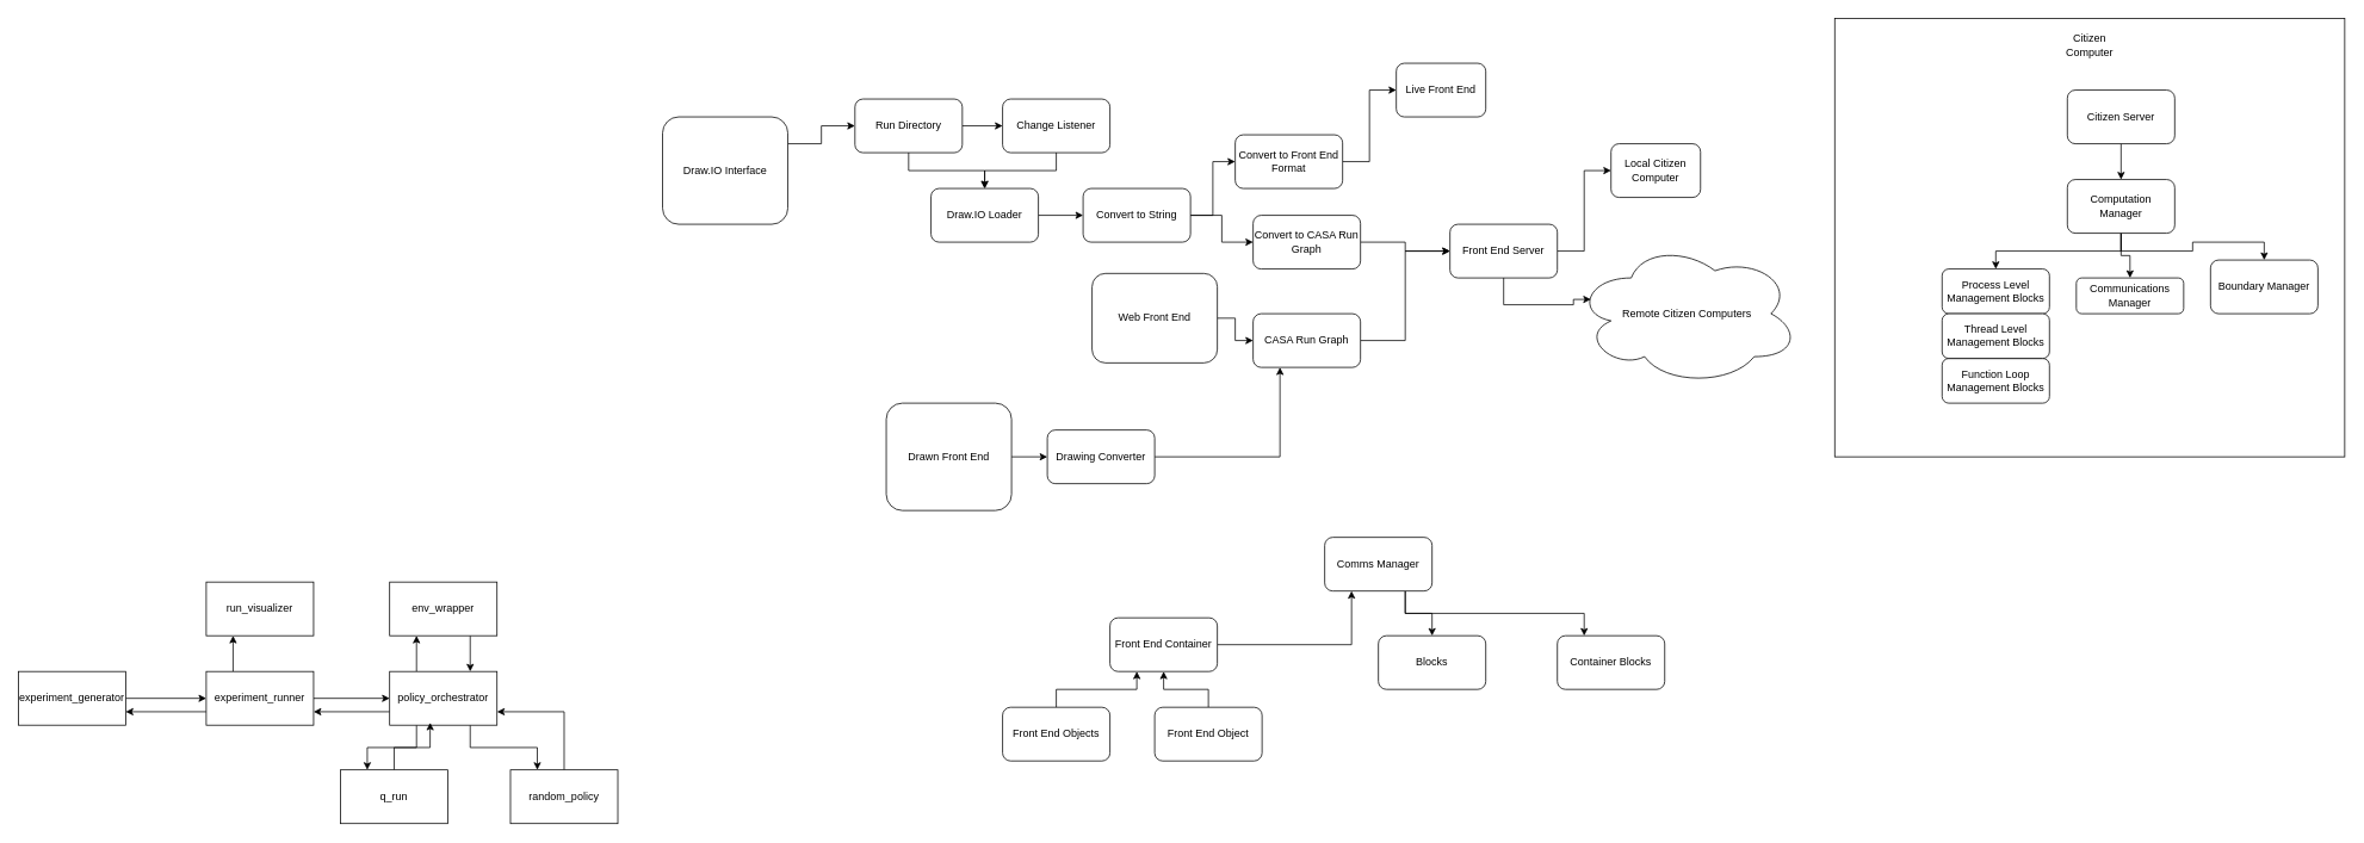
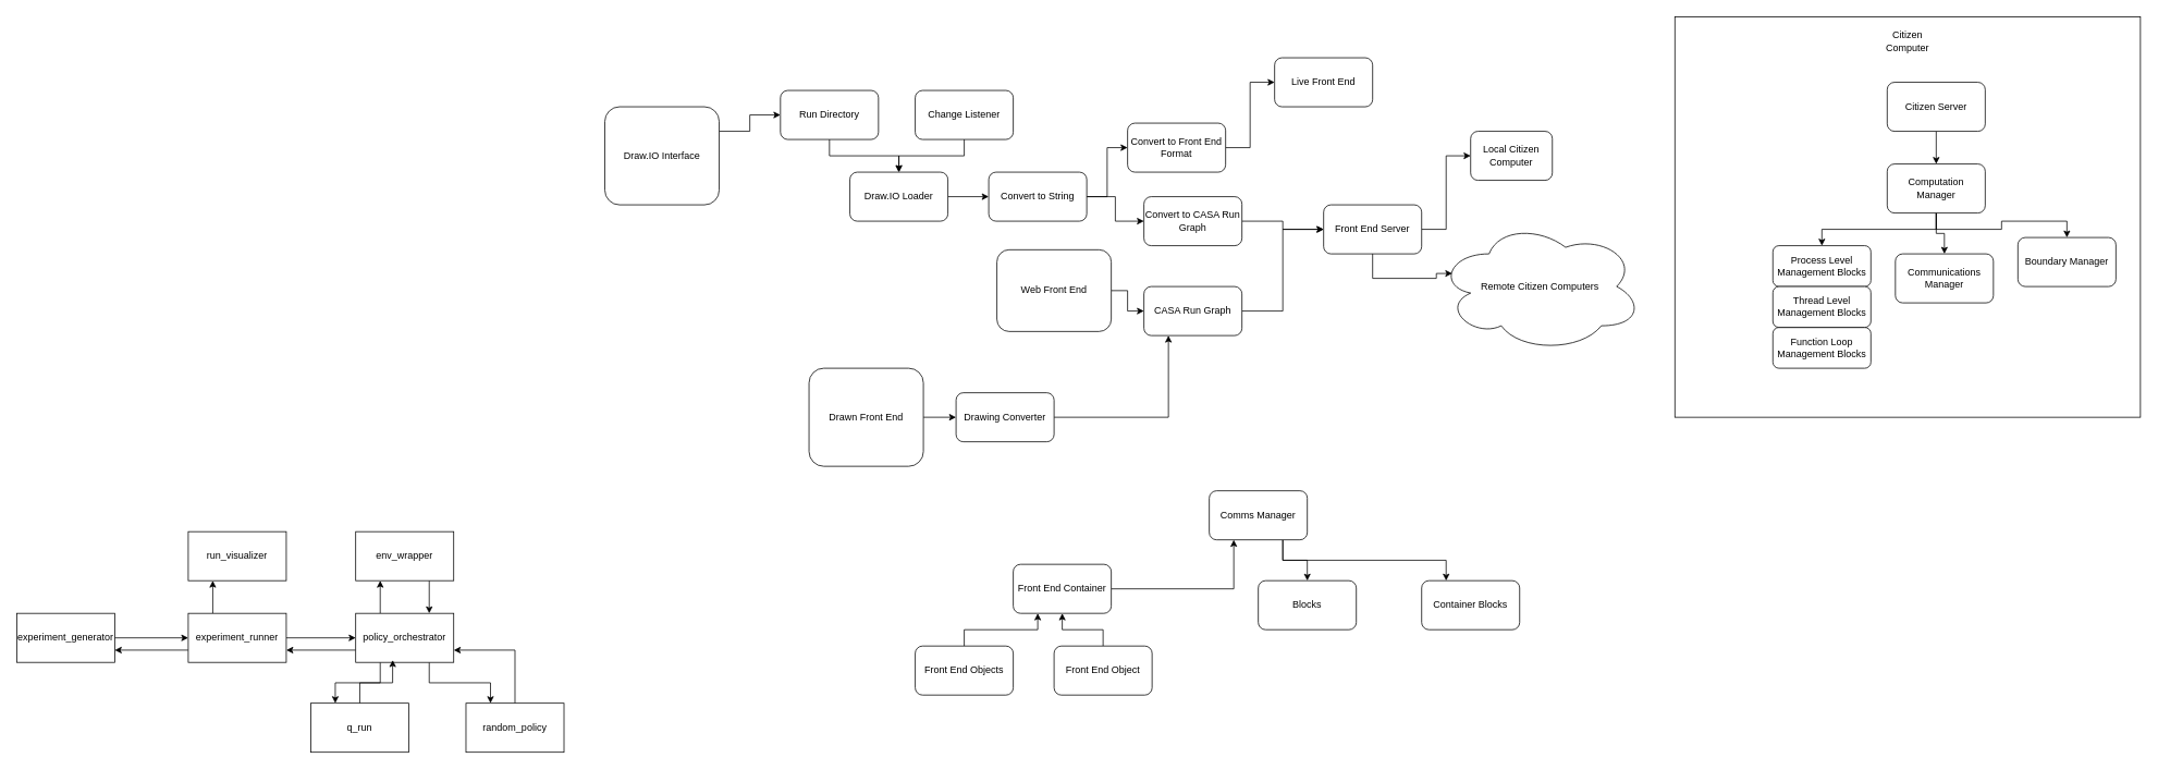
- <mxCell id="28" value="Live Front End" style="rounded=1;whiteSpace=wrap;html=1;" parent="1" vertex="1"><mxGeometry x="1560" y="70" width="100" height="60" as="geometry" /></mxCell>
+ <mxCell id="28" value="Live Front End" style="rounded=1;whiteSpace=wrap;html=1;" parent="1" vertex="1"><mxGeometry x="1560" y="70" width="120" height="60" as="geometry" /></mxCell>
- <mxCell id="7" style="edgeStyle=orthogonalEdgeStyle;rounded=0;orthogonalLoop=1;jettySize=auto;html=1;exitX=1;exitY=0.5;exitDx=0;exitDy=0;" parent="1" source="9" target="11" edge="1"><mxGeometry relative="1" as="geometry" /></mxCell>
- <mxCell id="40" value="Communications Manager" style="rounded=1;whiteSpace=wrap;html=1;" parent="1" vertex="1"><mxGeometry x="2320" y="310" width="120" height="40" as="geometry" /></mxCell>
+ <mxCell id="40" value="Communications Manager" style="rounded=1;whiteSpace=wrap;html=1;" parent="1" vertex="1"><mxGeometry x="2320" y="310" width="120" height="60" as="geometry" /></mxCell>
